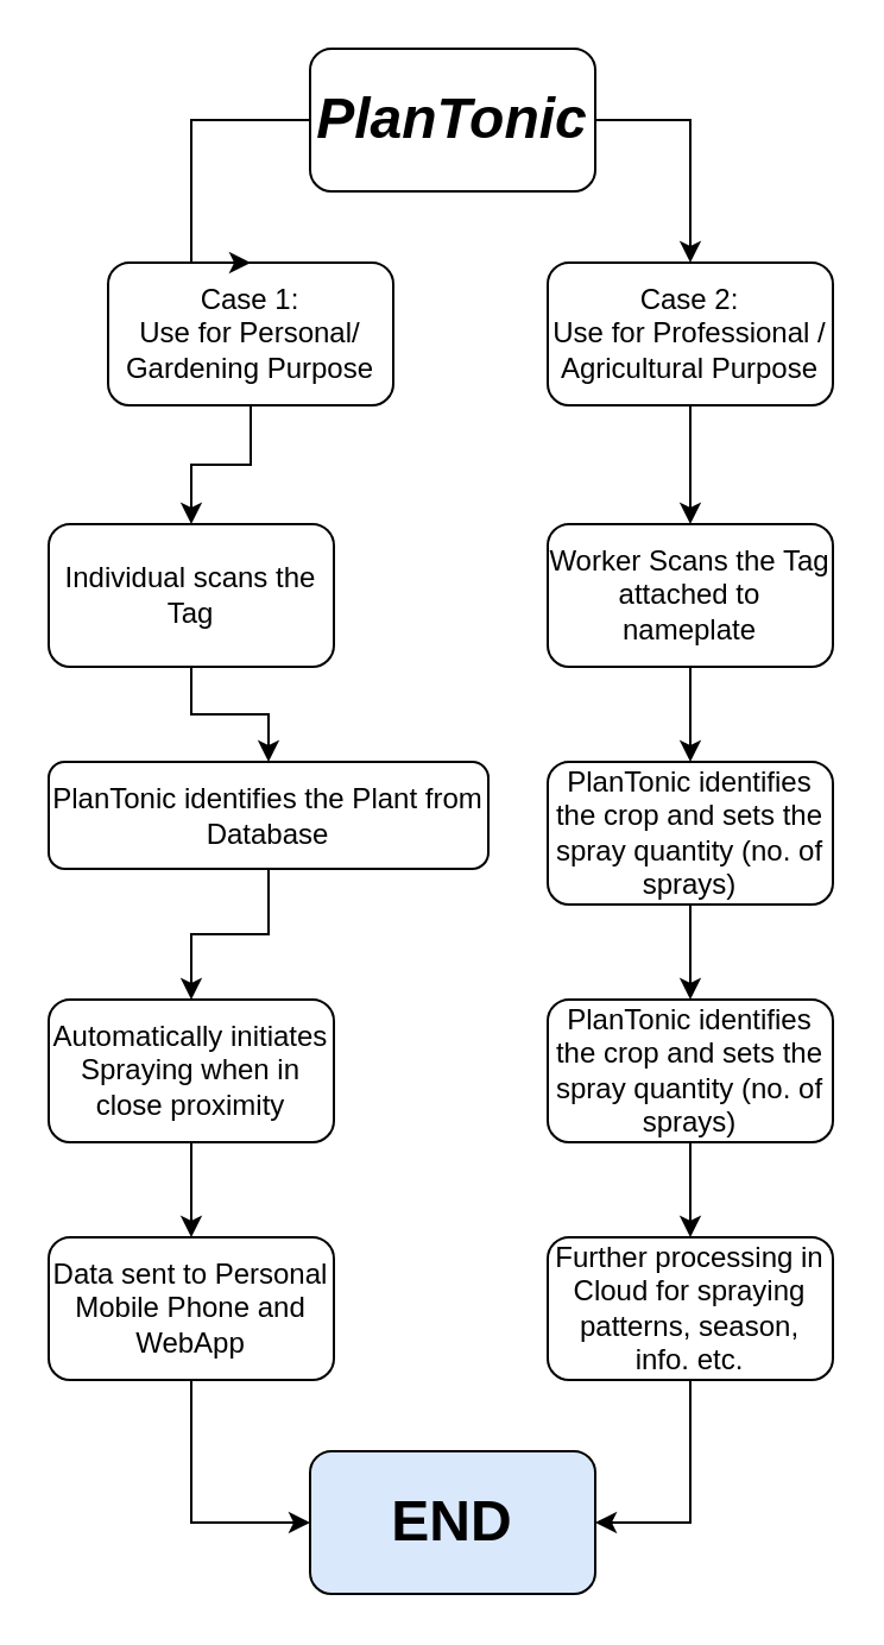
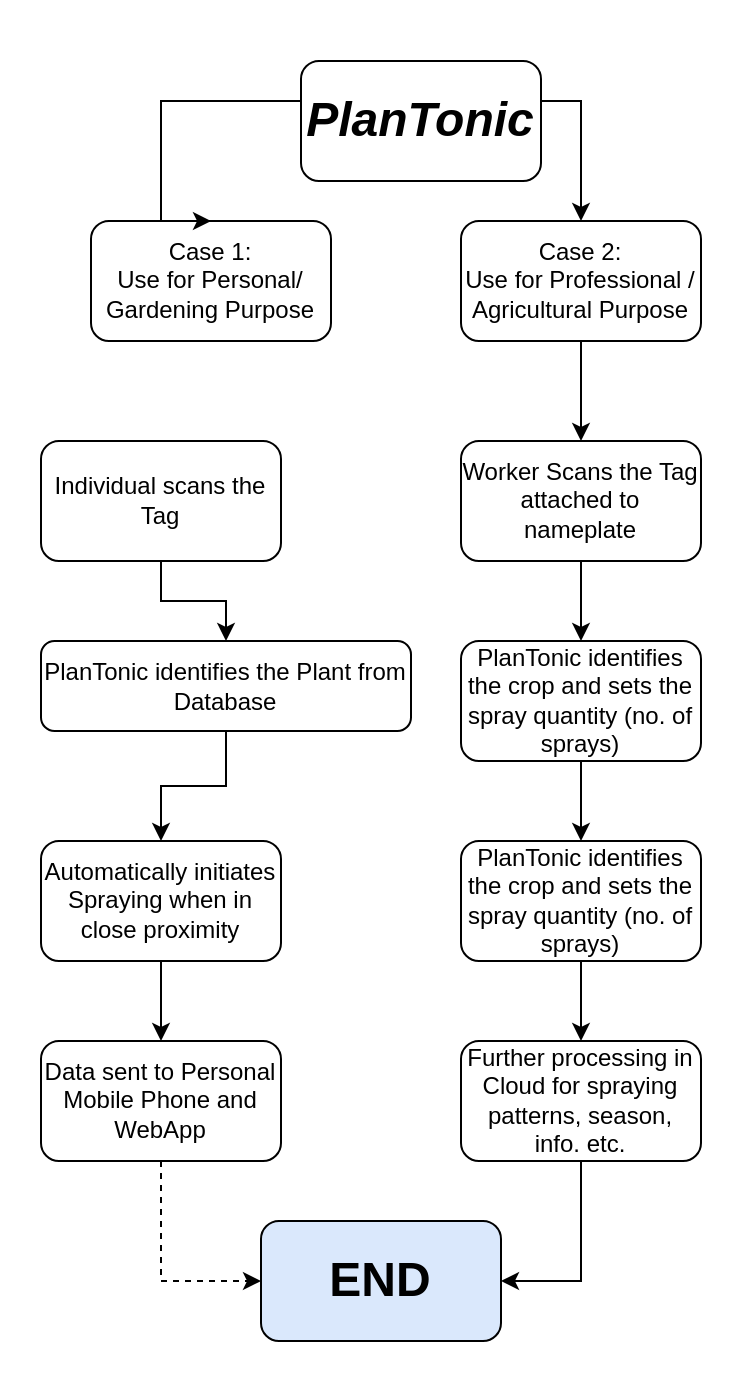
- <mxCell id="24" value="&lt;h1&gt;&lt;i&gt;PlanTonic&lt;/i&gt;&lt;/h1&gt;" style="rounded=1;whiteSpace=wrap;html=1;" vertex="1" parent="1"><mxGeometry x="130" y="20" width="120" height="60" as="geometry" /></mxCell>
+ <mxCell id="24" value="&lt;h1&gt;&lt;i&gt;PlanTonic&lt;/i&gt;&lt;/h1&gt;" style="rounded=1;whiteSpace=wrap;html=1;" vertex="1" parent="1"><mxGeometry x="150" y="30" width="120" height="60" as="geometry" /></mxCell>
- <mxCell id="2" style="edgeStyle=orthogonalEdgeStyle;rounded=0;orthogonalLoop=1;jettySize=auto;html=1;entryX=0.5;entryY=0;entryDx=0;entryDy=0;" edge="1" parent="1" source="3" target="7"><mxGeometry relative="1" as="geometry" /></mxCell>
- <mxCell id="16" style="edgeStyle=orthogonalEdgeStyle;rounded=0;orthogonalLoop=1;jettySize=auto;html=1;entryX=0;entryY=0.5;entryDx=0;entryDy=0;" edge="1" parent="1" source="17" target="25"><mxGeometry relative="1" as="geometry" /></mxCell>
+ <mxCell id="16" style="edgeStyle=orthogonalEdgeStyle;rounded=0;orthogonalLoop=1;jettySize=auto;html=1;entryX=0;entryY=0.5;entryDx=0;entryDy=0;dashed=1;" edge="1" parent="1" source="17" target="25"><mxGeometry relative="1" as="geometry" /></mxCell>
